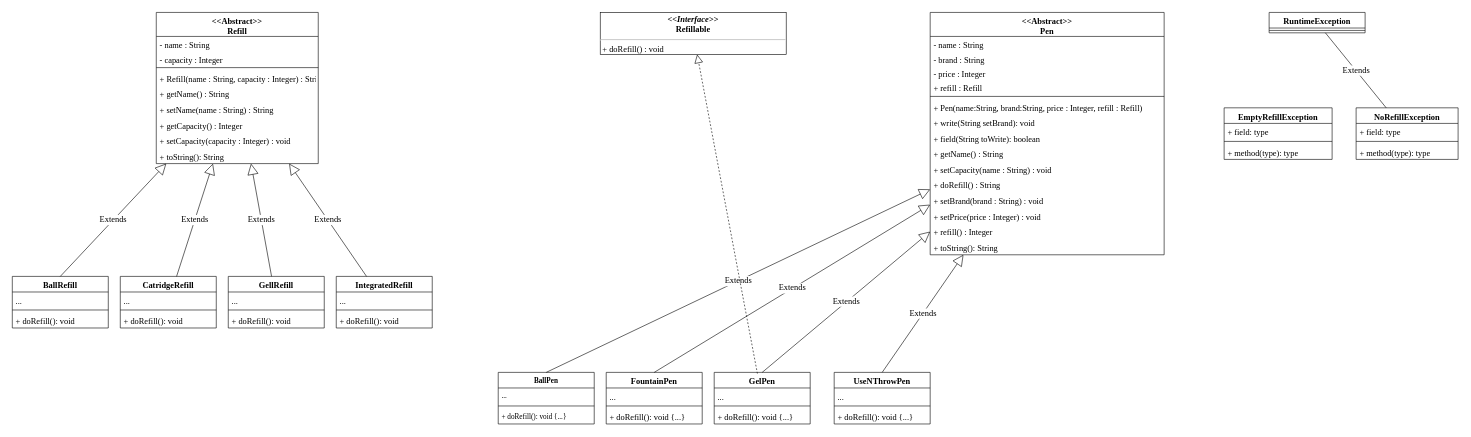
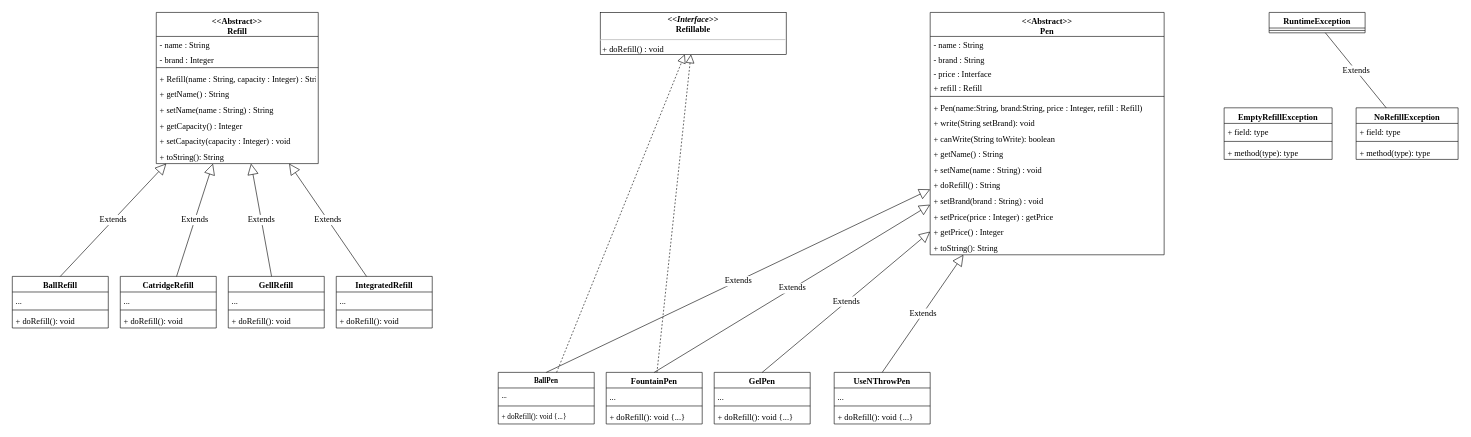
- <mxCell id="44" value="- capacity : Integer" style="text;strokeColor=none;fillColor=none;align=left;verticalAlign=top;spacingLeft=4;spacingRight=4;overflow=hidden;rotatable=0;points=[[0,0.5],[1,0.5]];portConstraint=eastwest;fontFamily=Verdana;fontSize=14;" vertex="1" parent="42"><mxGeometry y="64" width="270" height="24" as="geometry" /></mxCell>
+ <mxCell id="44" value="- brand : Integer" style="text;strokeColor=none;fillColor=none;align=left;verticalAlign=top;spacingLeft=4;spacingRight=4;overflow=hidden;rotatable=0;points=[[0,0.5],[1,0.5]];portConstraint=eastwest;fontFamily=Verdana;fontSize=14;" vertex="1" parent="42"><mxGeometry y="64" width="270" height="24" as="geometry" /></mxCell>
- <mxCell id="5" value="- price : Integer" style="text;strokeColor=none;fillColor=none;align=left;verticalAlign=top;spacingLeft=4;spacingRight=4;overflow=hidden;rotatable=0;points=[[0,0.5],[1,0.5]];portConstraint=eastwest;fontFamily=Verdana;fontSize=14;" parent="2" vertex="1"><mxGeometry y="88" width="390" height="24" as="geometry" /></mxCell>
+ <mxCell id="5" value="- price : Interface" style="text;strokeColor=none;fillColor=none;align=left;verticalAlign=top;spacingLeft=4;spacingRight=4;overflow=hidden;rotatable=0;points=[[0,0.5],[1,0.5]];portConstraint=eastwest;fontFamily=Verdana;fontSize=14;" parent="2" vertex="1"><mxGeometry y="88" width="390" height="24" as="geometry" /></mxCell>
- <mxCell id="10" value="+ field(String toWrite): boolean" style="text;strokeColor=none;fillColor=none;align=left;verticalAlign=top;spacingLeft=4;spacingRight=4;overflow=hidden;rotatable=0;points=[[0,0.5],[1,0.5]];portConstraint=eastwest;fontFamily=Verdana;fontSize=14;" vertex="1" parent="2"><mxGeometry y="196" width="390" height="26" as="geometry" /></mxCell>
+ <mxCell id="10" value="+ canWrite(String toWrite): boolean" style="text;strokeColor=none;fillColor=none;align=left;verticalAlign=top;spacingLeft=4;spacingRight=4;overflow=hidden;rotatable=0;points=[[0,0.5],[1,0.5]];portConstraint=eastwest;fontFamily=Verdana;fontSize=14;" vertex="1" parent="2"><mxGeometry y="196" width="390" height="26" as="geometry" /></mxCell>
- <mxCell id="12" value="+ setCapacity(name : String) : void" style="text;strokeColor=none;fillColor=none;align=left;verticalAlign=top;spacingLeft=4;spacingRight=4;overflow=hidden;rotatable=0;points=[[0,0.5],[1,0.5]];portConstraint=eastwest;fontFamily=Verdana;fontSize=14;" parent="2" vertex="1"><mxGeometry y="248" width="390" height="26" as="geometry" /></mxCell>
+ <mxCell id="12" value="+ setName(name : String) : void" style="text;strokeColor=none;fillColor=none;align=left;verticalAlign=top;spacingLeft=4;spacingRight=4;overflow=hidden;rotatable=0;points=[[0,0.5],[1,0.5]];portConstraint=eastwest;fontFamily=Verdana;fontSize=14;" parent="2" vertex="1"><mxGeometry y="248" width="390" height="26" as="geometry" /></mxCell>
+ <mxCell id="39" value="" style="endArrow=block;dashed=1;endFill=0;endSize=12;html=1;rounded=0;fontFamily=Verdana;fontSize=14;" parent="1" source="18" target="38" edge="1"><mxGeometry width="160" relative="1" as="geometry"><mxPoint x="1370" y="370" as="sourcePoint" /><mxPoint x="1530" y="370" as="targetPoint" /></mxGeometry></mxCell>
+ <mxCell id="40" value="" style="endArrow=block;dashed=1;endFill=0;endSize=12;html=1;rounded=0;fontFamily=Verdana;fontSize=14;" parent="1" target="38" edge="1" source="23"><mxGeometry width="160" relative="1" as="geometry"><mxPoint x="1430" y="390" as="sourcePoint" /><mxPoint x="1530" y="370" as="targetPoint" /></mxGeometry></mxCell>
- <mxCell id="41" value="" style="endArrow=block;dashed=1;endFill=0;endSize=12;html=1;rounded=0;exitX=0.45;exitY=0.023;exitDx=0;exitDy=0;exitPerimeter=0;fontFamily=Verdana;fontSize=14;" parent="1" source="27" target="38" edge="1"><mxGeometry width="160" relative="1" as="geometry"><mxPoint x="1370" y="370" as="sourcePoint" /><mxPoint x="1220" y="90" as="targetPoint" /></mxGeometry></mxCell>
- <mxCell id="15" value="+ setPrice(price : Integer) : void" style="text;strokeColor=none;fillColor=none;align=left;verticalAlign=top;spacingLeft=4;spacingRight=4;overflow=hidden;rotatable=0;points=[[0,0.5],[1,0.5]];portConstraint=eastwest;fontFamily=Verdana;fontSize=14;" vertex="1" parent="2"><mxGeometry y="326" width="390" height="26" as="geometry" /></mxCell>
+ <mxCell id="15" value="+ setPrice(price : Integer) : getPrice" style="text;strokeColor=none;fillColor=none;align=left;verticalAlign=top;spacingLeft=4;spacingRight=4;overflow=hidden;rotatable=0;points=[[0,0.5],[1,0.5]];portConstraint=eastwest;fontFamily=Verdana;fontSize=14;" vertex="1" parent="2"><mxGeometry y="326" width="390" height="26" as="geometry" /></mxCell>
- <mxCell id="16" value="+ refill() : Integer" style="text;strokeColor=none;fillColor=none;align=left;verticalAlign=top;spacingLeft=4;spacingRight=4;overflow=hidden;rotatable=0;points=[[0,0.5],[1,0.5]];portConstraint=eastwest;fontFamily=Verdana;fontSize=14;" vertex="1" parent="2"><mxGeometry y="352" width="390" height="26" as="geometry" /></mxCell>
+ <mxCell id="16" value="+ getPrice() : Integer" style="text;strokeColor=none;fillColor=none;align=left;verticalAlign=top;spacingLeft=4;spacingRight=4;overflow=hidden;rotatable=0;points=[[0,0.5],[1,0.5]];portConstraint=eastwest;fontFamily=Verdana;fontSize=14;" vertex="1" parent="2"><mxGeometry y="352" width="390" height="26" as="geometry" /></mxCell>
